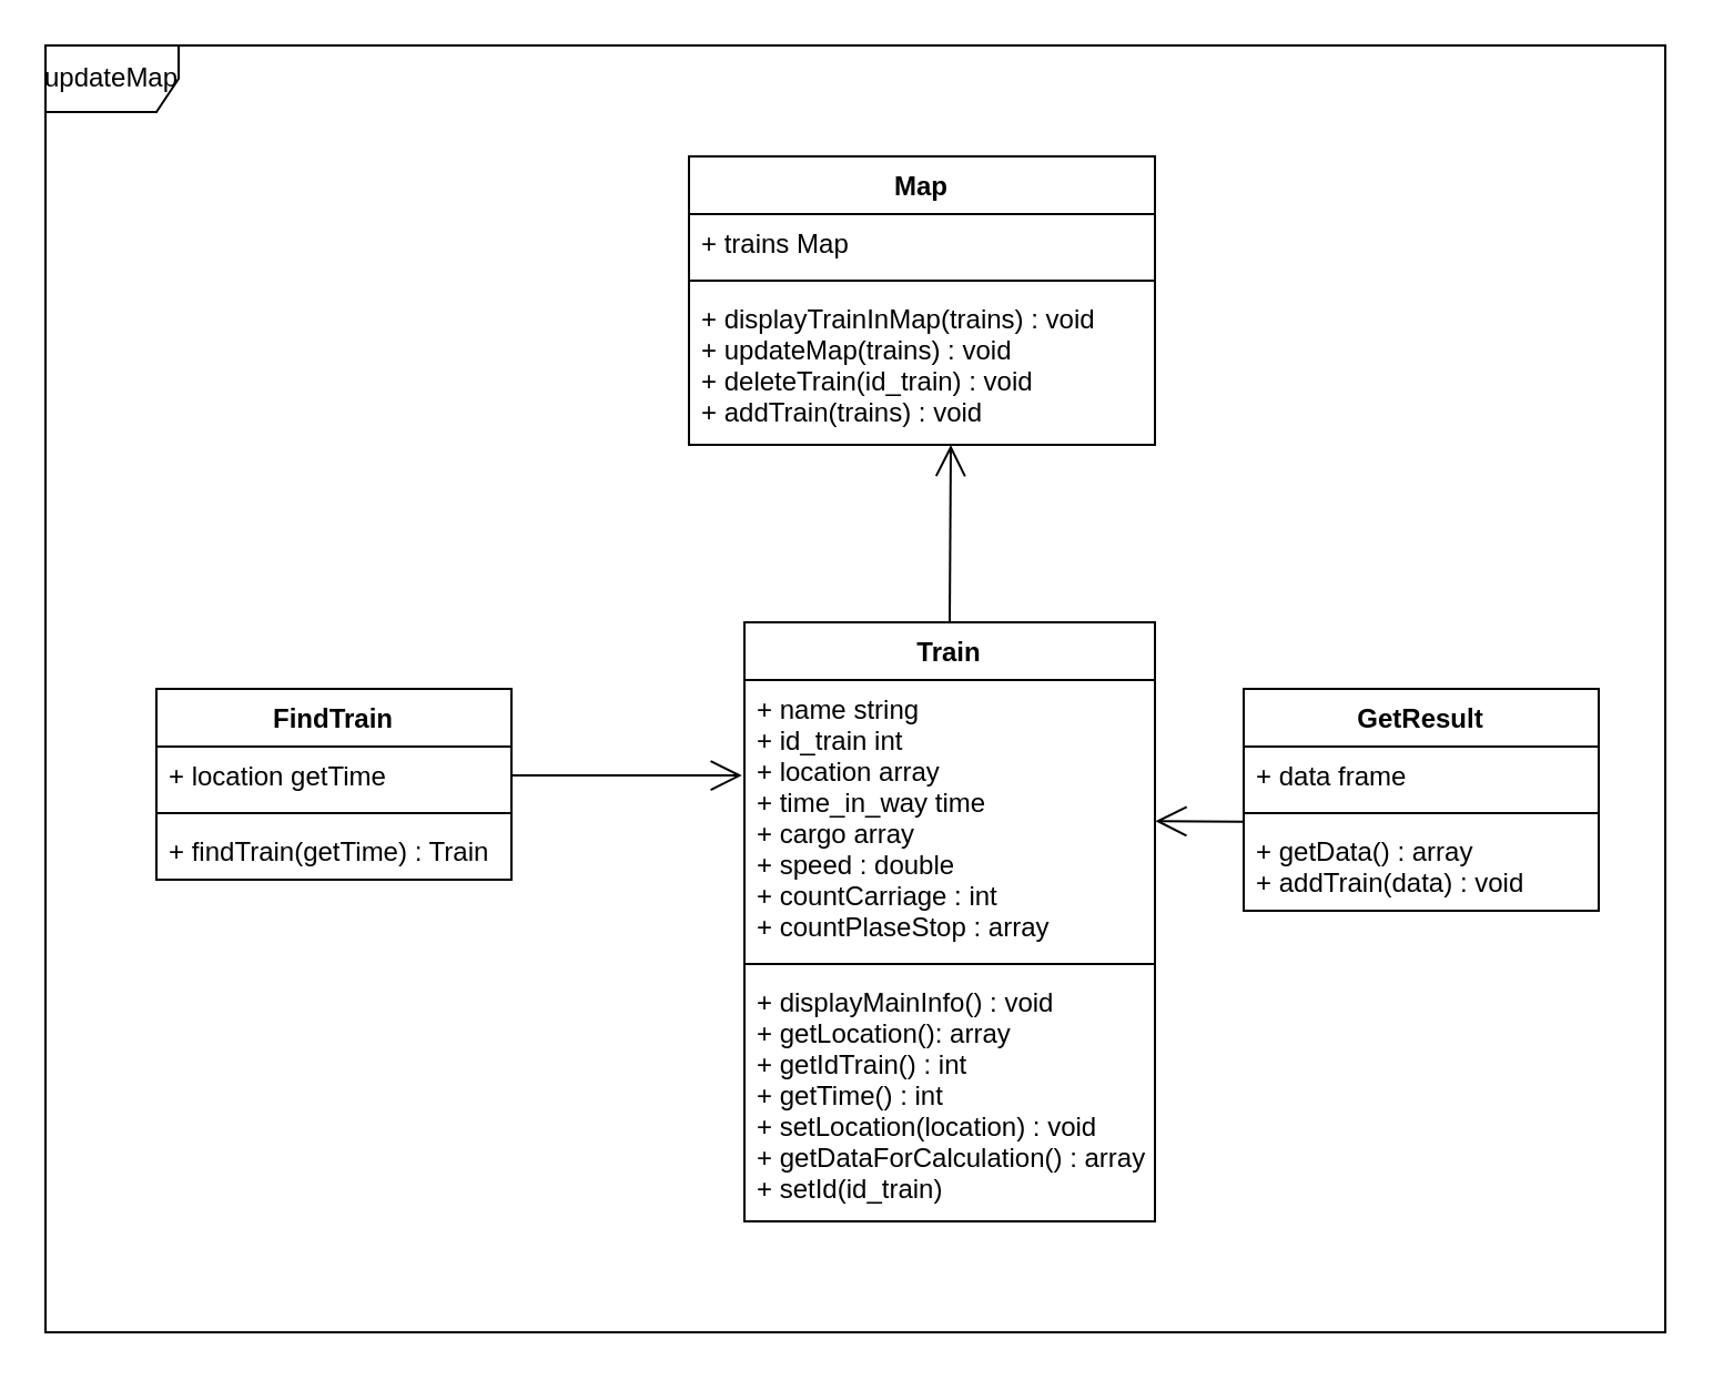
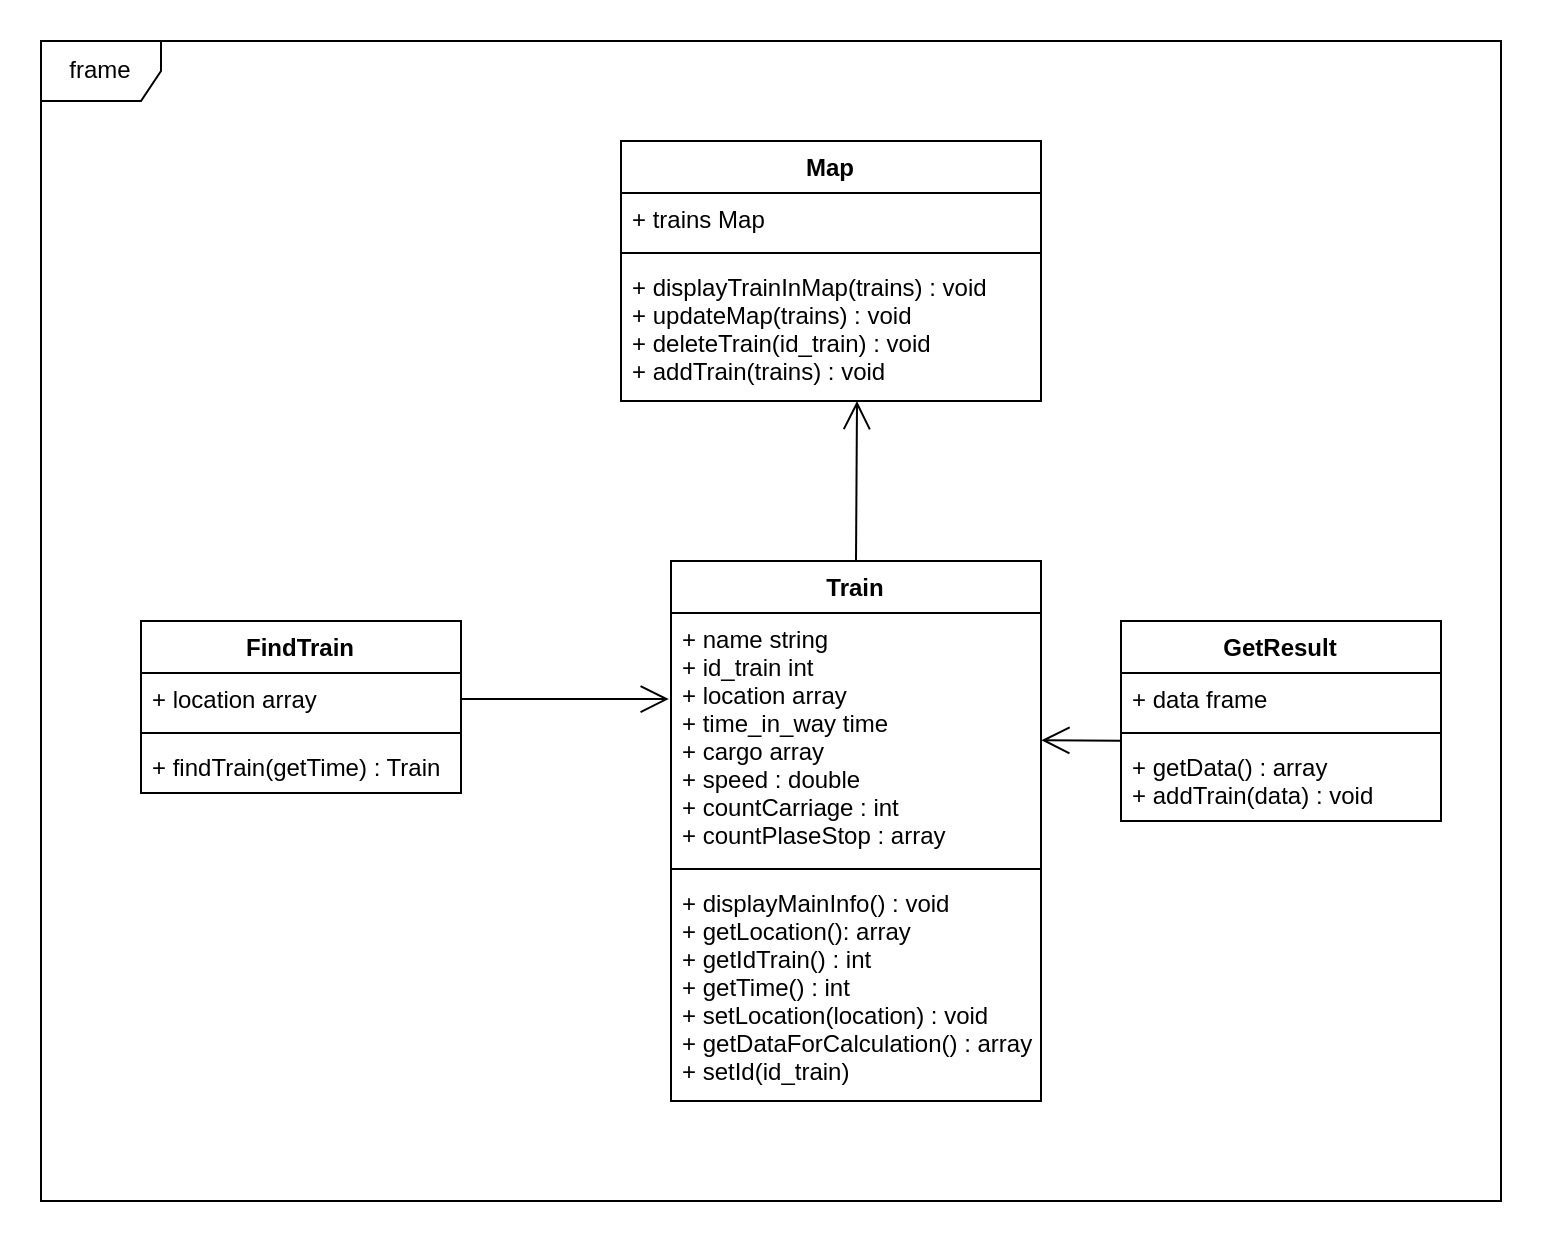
- <mxCell id="2" value="updateMap" style="shape=umlFrame;whiteSpace=wrap;html=1;" vertex="1" parent="1"><mxGeometry x="20" y="20" width="730" height="580" as="geometry" /></mxCell>
+ <mxCell id="2" value="frame" style="shape=umlFrame;whiteSpace=wrap;html=1;" vertex="1" parent="1"><mxGeometry x="20" y="20" width="730" height="580" as="geometry" /></mxCell>
- <mxCell id="14" value="+ location getTime" style="text;strokeColor=none;fillColor=none;align=left;verticalAlign=top;spacingLeft=4;spacingRight=4;overflow=hidden;rotatable=0;points=[[0,0.5],[1,0.5]];portConstraint=eastwest;" vertex="1" parent="13"><mxGeometry y="26" width="160" height="26" as="geometry" /></mxCell>
+ <mxCell id="14" value="+ location array" style="text;strokeColor=none;fillColor=none;align=left;verticalAlign=top;spacingLeft=4;spacingRight=4;overflow=hidden;rotatable=0;points=[[0,0.5],[1,0.5]];portConstraint=eastwest;" vertex="1" parent="13"><mxGeometry y="26" width="160" height="26" as="geometry" /></mxCell>
